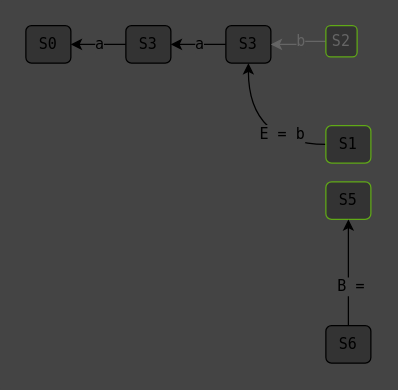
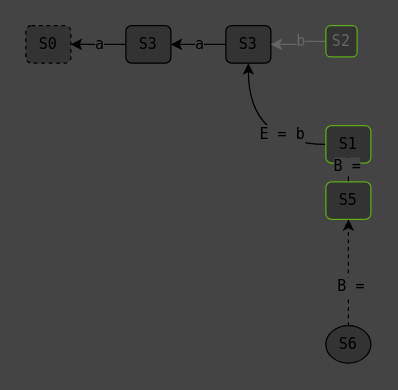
- <mxCell id="2" value="&lt;div style=&quot;&quot;&gt;S0&lt;/div&gt;" style="rounded=1;whiteSpace=wrap;html=1;fontFamily=monospace;align=center;spacing=7;verticalAlign=middle;spacingTop=0;fillColor=#333333;" parent="1" vertex="1"><mxGeometry x="20" y="20" width="36" height="30" as="geometry" /></mxCell>
+ <mxCell id="2" value="&lt;div style=&quot;&quot;&gt;S0&lt;/div&gt;" style="rounded=1;whiteSpace=wrap;html=1;fontFamily=monospace;align=center;spacing=7;verticalAlign=middle;spacingTop=0;fillColor=#333333;dashed=1;" parent="1" vertex="1"><mxGeometry x="20" y="20" width="36" height="30" as="geometry" /></mxCell>
+ <mxCell id="15" style="edgeStyle=orthogonalEdgeStyle;rounded=0;orthogonalLoop=1;jettySize=auto;html=1;fontFamily=monospace;fontSize=12;fontColor=default;labelBackgroundColor=#444444;resizable=0;" parent="1" source="17" target="14" edge="1"><mxGeometry relative="1" as="geometry" /></mxCell>
+ <mxCell id="16" value="B =" style="edgeLabel;html=1;align=center;verticalAlign=middle;resizable=0;points=[];rounded=0;strokeColor=default;spacing=10;fontFamily=monospace;fontSize=12;fontColor=default;labelBackgroundColor=#444444;fillColor=default;gradientColor=none;" parent="15" vertex="1" connectable="0"><mxGeometry x="-0.16" y="-2" relative="1" as="geometry"><mxPoint as="offset" /></mxGeometry></mxCell>
- <mxCell id="18" style="edgeStyle=orthogonalEdgeStyle;rounded=0;orthogonalLoop=1;jettySize=auto;html=1;fontFamily=monospace;fontSize=12;fontColor=default;labelBackgroundColor=#444444;resizable=0;" parent="1" source="20" target="17" edge="1"><mxGeometry relative="1" as="geometry" /></mxCell>
+ <mxCell id="18" style="edgeStyle=orthogonalEdgeStyle;rounded=0;orthogonalLoop=1;jettySize=auto;html=1;fontFamily=monospace;fontSize=12;fontColor=default;labelBackgroundColor=#444444;resizable=0;dashed=1;" parent="1" source="20" target="17" edge="1"><mxGeometry relative="1" as="geometry" /></mxCell>
- <mxCell id="20" value="&lt;div style=&quot;&quot;&gt;S6&lt;/div&gt;" style="rounded=1;whiteSpace=wrap;html=1;fontFamily=monospace;align=center;spacing=7;verticalAlign=middle;spacingTop=0;fillColor=#333333;strokeColor=default;" parent="1" vertex="1"><mxGeometry x="260" y="260" width="36" height="30" as="geometry" /></mxCell>
+ <mxCell id="20" value="&lt;div style=&quot;&quot;&gt;S6&lt;/div&gt;" style="ellipse;whiteSpace=wrap;html=1;fontFamily=monospace;align=center;spacing=7;verticalAlign=middle;spacingTop=0;fillColor=#333333;strokeColor=default;" parent="1" vertex="1"><mxGeometry x="260" y="260" width="36" height="30" as="geometry" /></mxCell>
